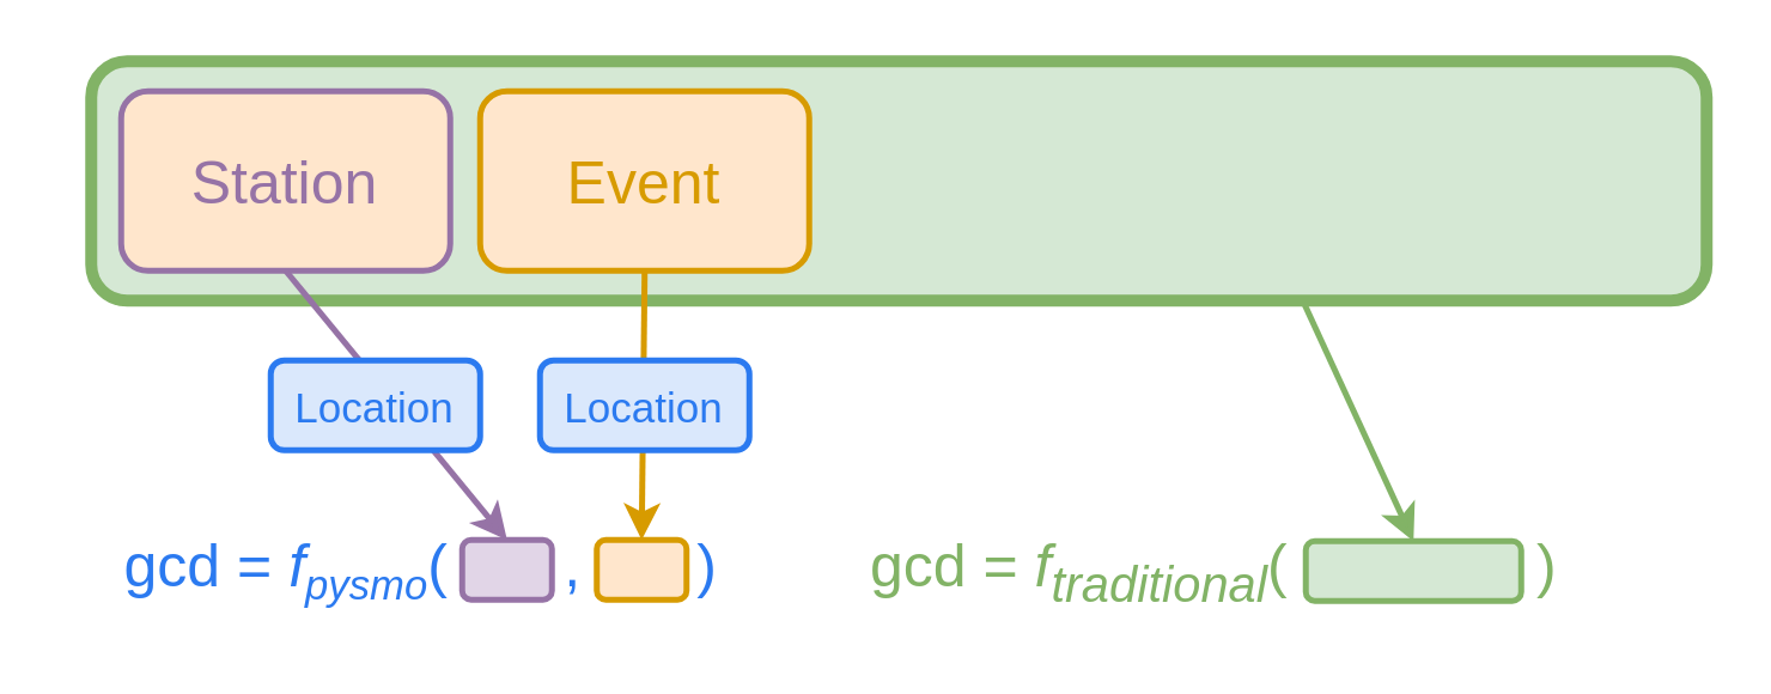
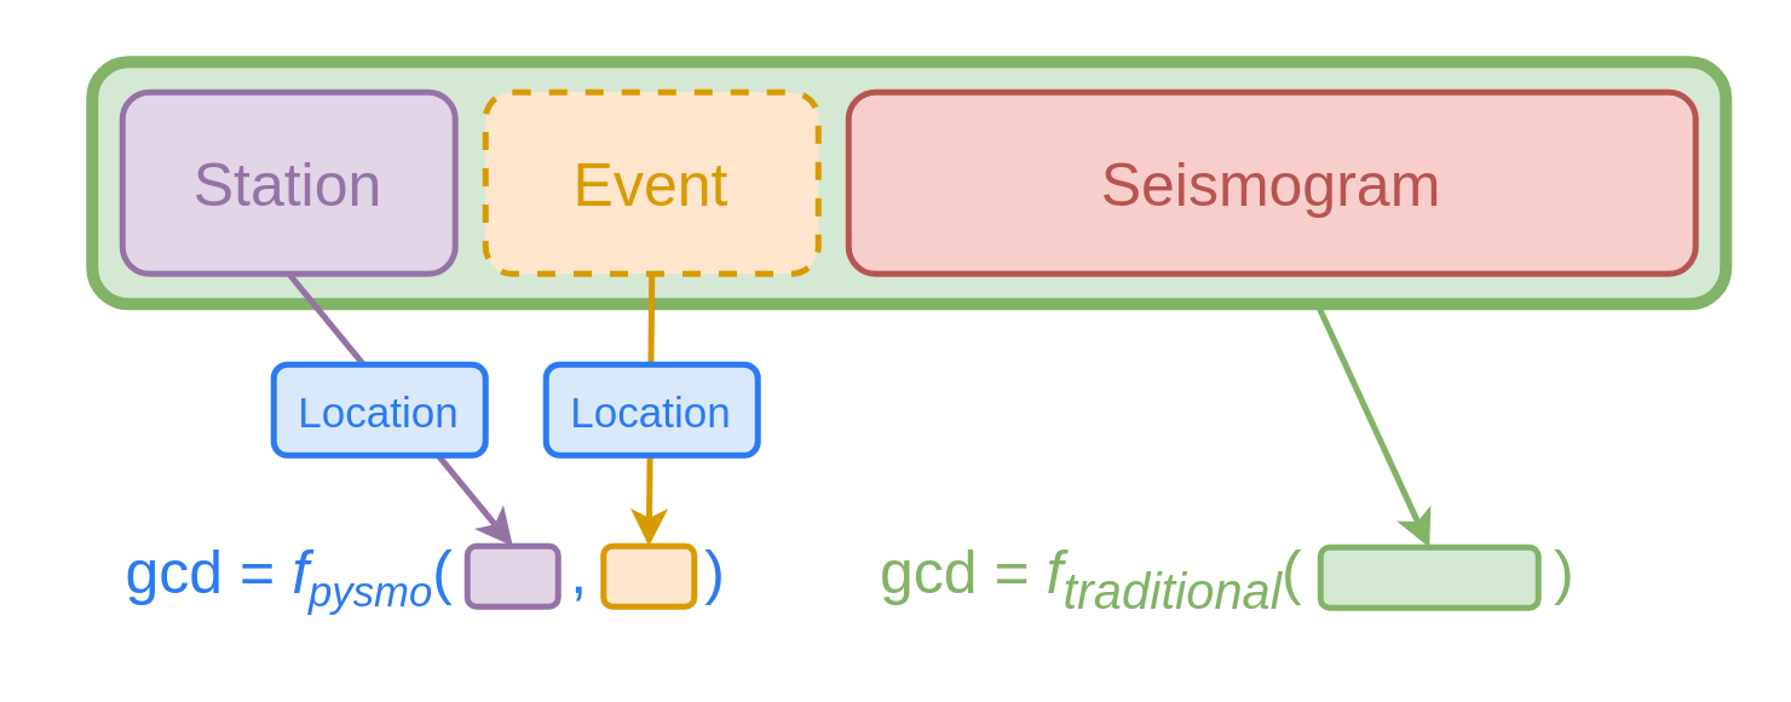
- <mxCell id="13" value="&lt;font color=&quot;#9673a6&quot;&gt;Station&lt;/font&gt;" style="rounded=1;whiteSpace=wrap;html=1;fillColor=#ffe6cc;strokeColor=#9673a6;fontSize=20;sketch=0;strokeWidth=2;container=0;" parent="1" vertex="1"><mxGeometry x="40" y="30" width="110" height="60" as="geometry" /></mxCell>
+ <mxCell id="13" value="&lt;font color=&quot;#9673a6&quot;&gt;Station&lt;/font&gt;" style="rounded=1;whiteSpace=wrap;html=1;fillColor=#e1d5e7;strokeColor=#9673a6;fontSize=20;sketch=0;strokeWidth=2;container=0;" parent="1" vertex="1"><mxGeometry x="40" y="30" width="110" height="60" as="geometry" /></mxCell>
- <mxCell id="11" value="&lt;font color=&quot;#d79b00&quot;&gt;Event&lt;/font&gt;" style="rounded=1;whiteSpace=wrap;html=1;fillColor=#ffe6cc;strokeColor=#d79b00;fontSize=20;sketch=0;strokeWidth=2;container=0;" parent="1" vertex="1"><mxGeometry x="160" y="30" width="110" height="60" as="geometry" /></mxCell>
+ <mxCell id="11" value="&lt;font color=&quot;#d79b00&quot;&gt;Event&lt;/font&gt;" style="rounded=1;whiteSpace=wrap;html=1;fillColor=#ffe6cc;strokeColor=#d79b00;fontSize=20;sketch=0;strokeWidth=2;container=0;dashed=1;" parent="1" vertex="1"><mxGeometry x="160" y="30" width="110" height="60" as="geometry" /></mxCell>
+ <mxCell id="12" value="&lt;font color=&quot;#b85450&quot;&gt;Seismogram&lt;/font&gt;" style="rounded=1;whiteSpace=wrap;html=1;fillColor=#f8cecc;strokeColor=#b85450;fontSize=20;sketch=0;glass=0;strokeWidth=2;container=0;" parent="1" vertex="1"><mxGeometry x="280" y="30" width="280" height="60" as="geometry" /></mxCell>
